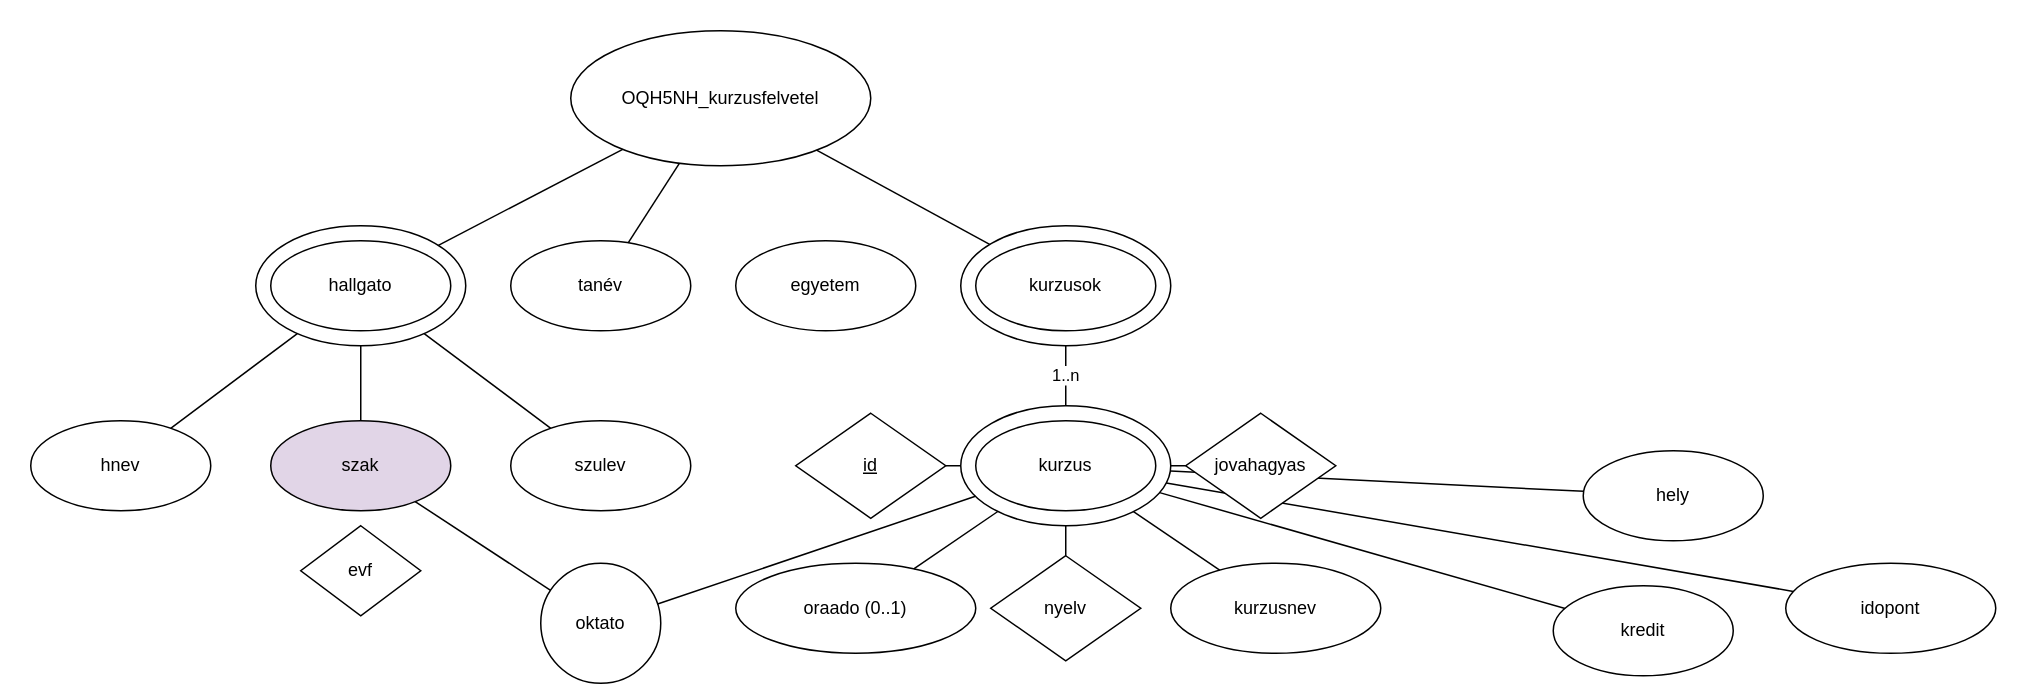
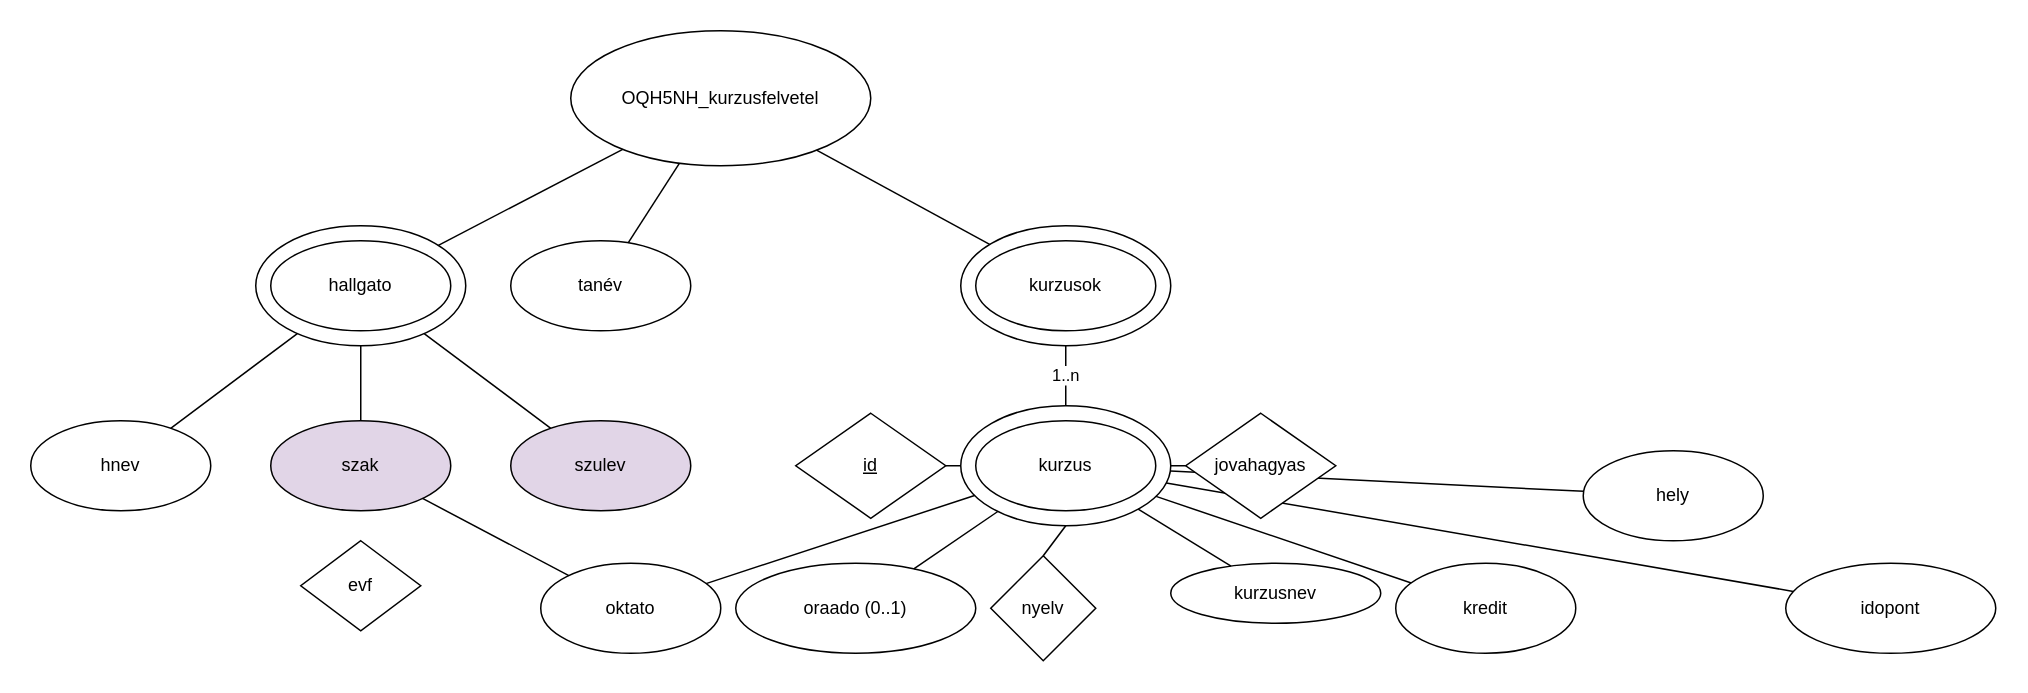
- <mxCell id="7" value="egyetem" style="ellipse;whiteSpace=wrap;html=1;" parent="1" vertex="1"><mxGeometry x="490" y="160" width="120" height="60" as="geometry" /></mxCell>
- <mxCell id="9" value="szulev" style="ellipse;whiteSpace=wrap;html=1;" parent="1" vertex="1"><mxGeometry x="340" y="280" width="120" height="60" as="geometry" /></mxCell>
+ <mxCell id="9" value="szulev" style="ellipse;whiteSpace=wrap;html=1;fillColor=#e1d5e7;" parent="1" vertex="1"><mxGeometry x="340" y="280" width="120" height="60" as="geometry" /></mxCell>
- <mxCell id="36" value="evf" style="rhombus;whiteSpace=wrap;html=1;" parent="1" vertex="1"><mxGeometry x="200" y="350" width="80" height="60" as="geometry" /></mxCell>
+ <mxCell id="36" value="evf" style="rhombus;whiteSpace=wrap;html=1;" parent="1" vertex="1"><mxGeometry x="200" y="360" width="80" height="60" as="geometry" /></mxCell>
- <mxCell id="33" value="nyelv&lt;br&gt;" style="rhombus;whiteSpace=wrap;html=1;" parent="1" vertex="1"><mxGeometry x="660" y="370" width="100" height="70" as="geometry" /></mxCell>
+ <mxCell id="33" value="nyelv&lt;br&gt;" style="rhombus;whiteSpace=wrap;html=1;" parent="1" vertex="1"><mxGeometry x="660" y="370" width="70" height="70" as="geometry" /></mxCell>
- <mxCell id="11" value="kurzusnev" style="ellipse;whiteSpace=wrap;html=1;" parent="1" vertex="1"><mxGeometry x="780" y="375" width="140" height="60" as="geometry" /></mxCell>
+ <mxCell id="11" value="kurzusnev" style="ellipse;whiteSpace=wrap;html=1;" parent="1" vertex="1"><mxGeometry x="780" y="375" width="140" height="40" as="geometry" /></mxCell>
- <mxCell id="15" value="oktato" style="ellipse;whiteSpace=wrap;html=1;" parent="1" vertex="1"><mxGeometry x="360" y="375" width="80" height="80" as="geometry" /></mxCell>
+ <mxCell id="15" value="oktato" style="ellipse;whiteSpace=wrap;html=1;" parent="1" vertex="1"><mxGeometry x="360" y="375" width="120" height="60" as="geometry" /></mxCell>
- <mxCell id="12" value="kredit" style="ellipse;whiteSpace=wrap;html=1;" parent="1" vertex="1"><mxGeometry x="1035" y="390" width="120" height="60" as="geometry" /></mxCell>
+ <mxCell id="12" value="kredit" style="ellipse;whiteSpace=wrap;html=1;" parent="1" vertex="1"><mxGeometry x="930" y="375" width="120" height="60" as="geometry" /></mxCell>
